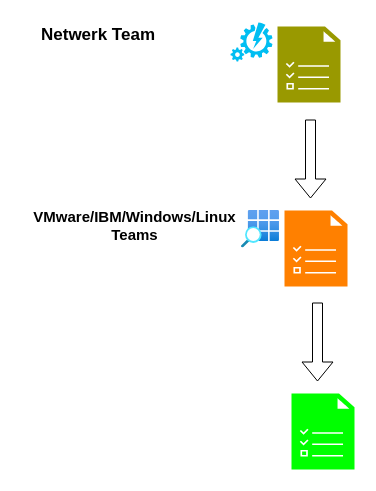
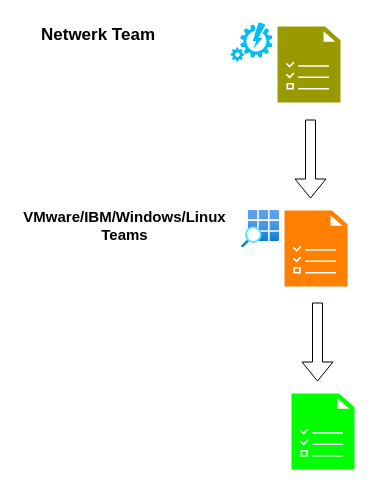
- <mxCell id="7" value="&lt;font style=&quot;font-size: 15px;&quot;&gt;&lt;b&gt;VMware/IBM/Windows/Linux Teams&lt;br&gt;&lt;/b&gt;&lt;/font&gt;" style="text;strokeColor=none;align=center;fillColor=none;html=1;verticalAlign=middle;whiteSpace=wrap;rounded=0;" vertex="1" parent="1"><mxGeometry x="43" y="210" width="183" height="30" as="geometry" /></mxCell>
+ <mxCell id="7" value="&lt;font style=&quot;font-size: 15px;&quot;&gt;&lt;b&gt;VMware/IBM/Windows/Linux Teams&lt;br&gt;&lt;/b&gt;&lt;/font&gt;" style="text;strokeColor=none;align=center;fillColor=none;html=1;verticalAlign=middle;whiteSpace=wrap;rounded=0;" vertex="1" parent="1"><mxGeometry x="33" y="210" width="183" height="30" as="geometry" /></mxCell>
